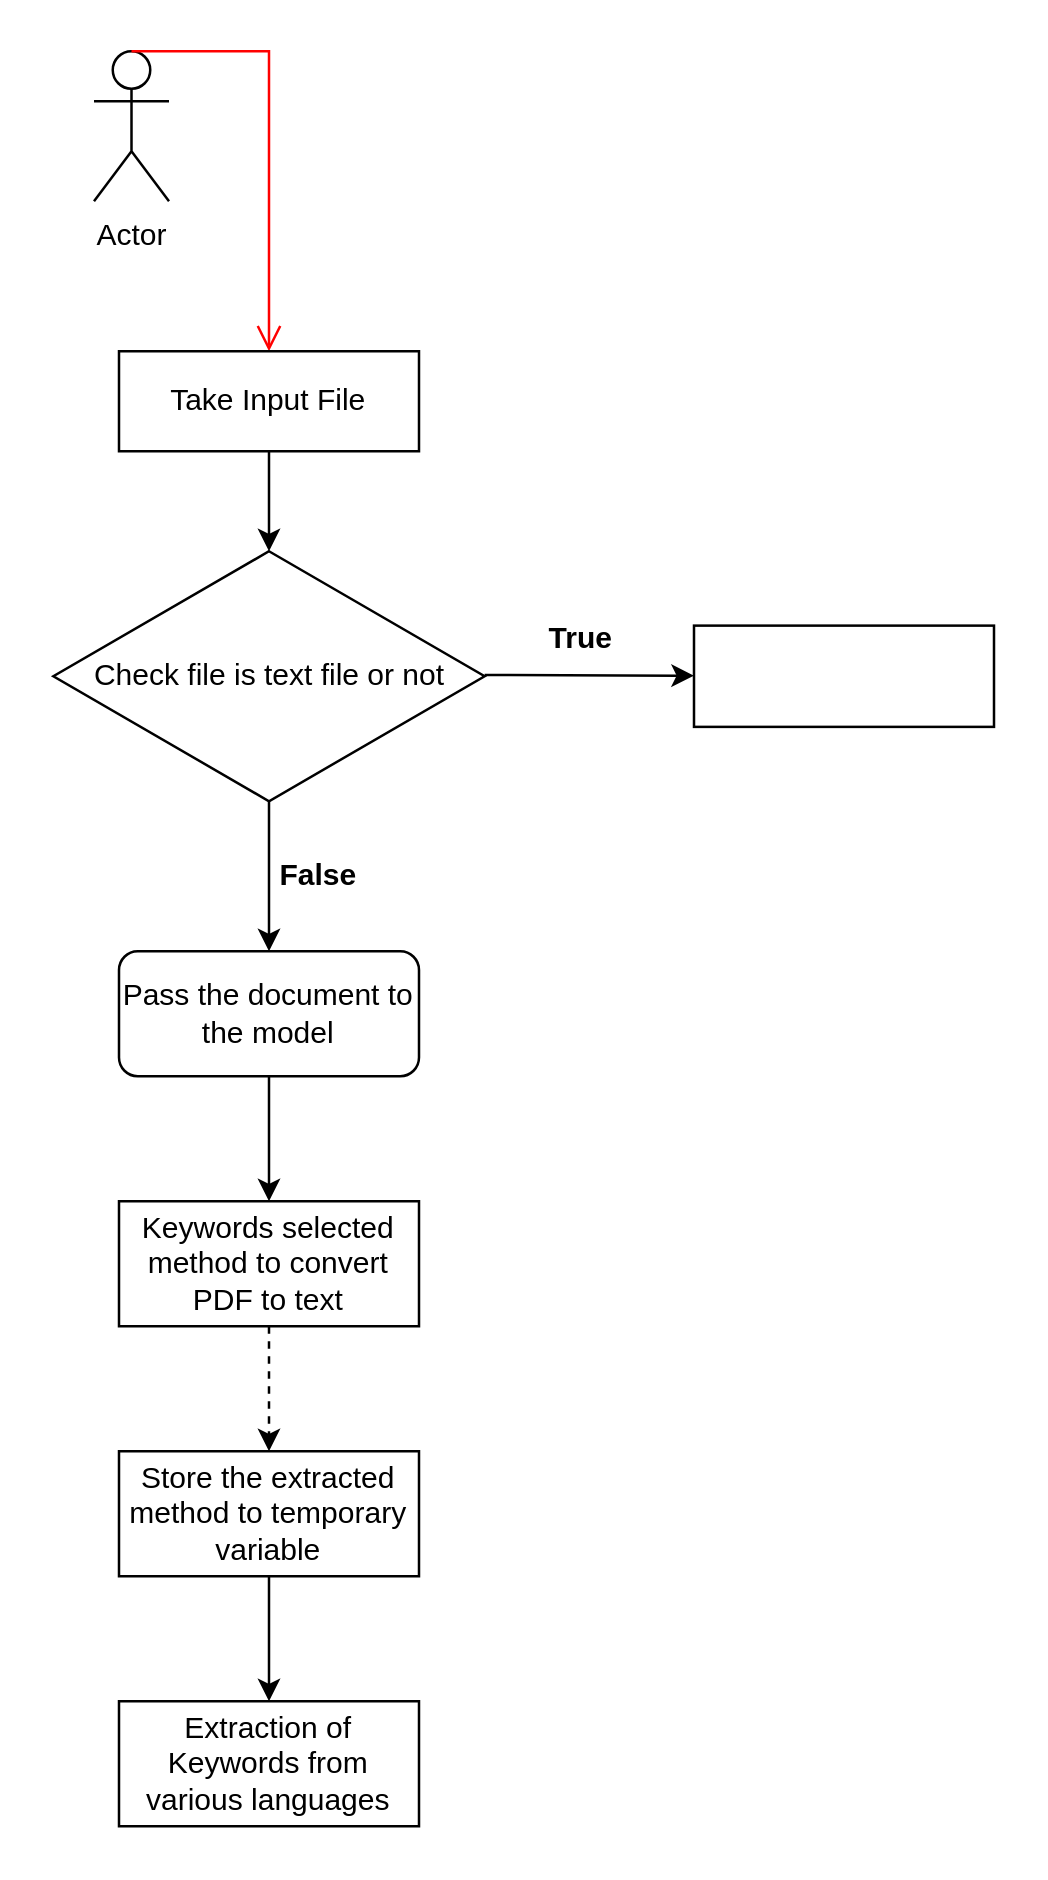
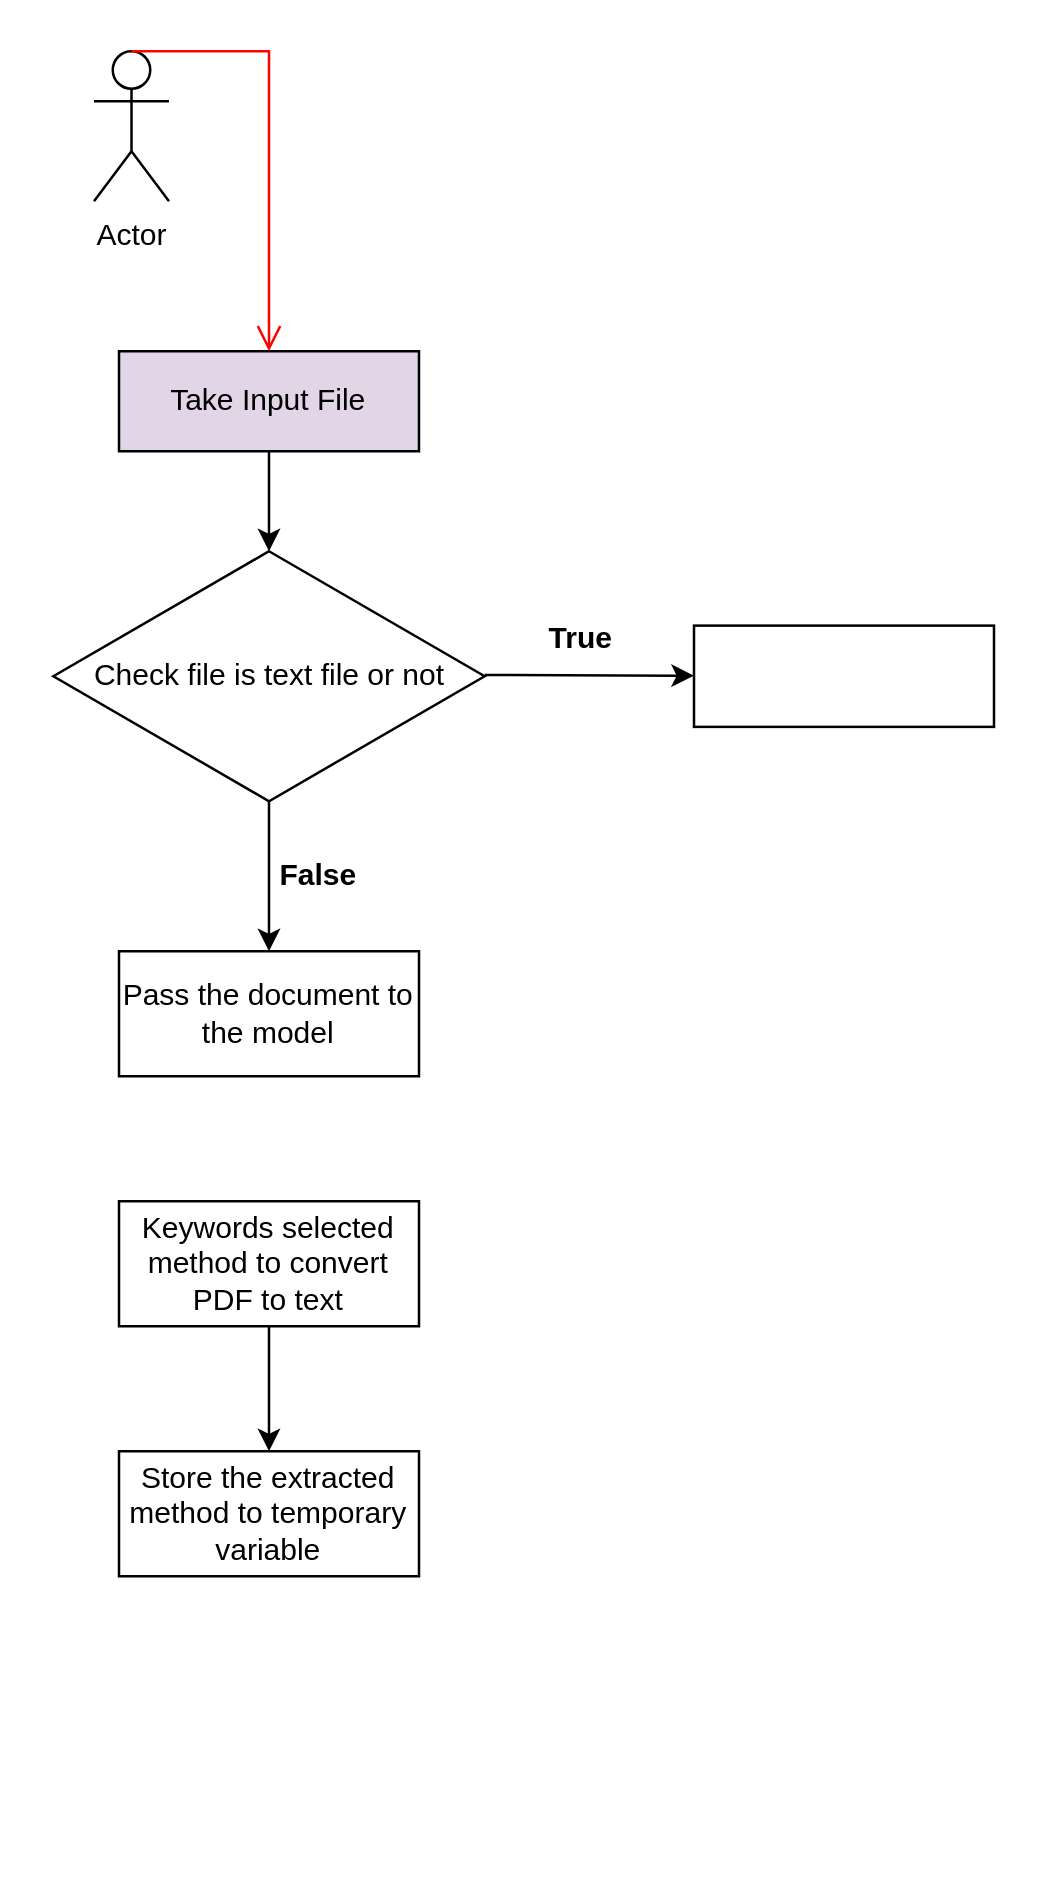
- <mxCell id="5" value="Take Input File" style="rounded=0;whiteSpace=wrap;html=1;" vertex="1" parent="1"><mxGeometry x="47" y="140" width="120" height="40" as="geometry" /></mxCell>
+ <mxCell id="5" value="Take Input File" style="rounded=0;whiteSpace=wrap;html=1;fillColor=#e1d5e7;" vertex="1" parent="1"><mxGeometry x="47" y="140" width="120" height="40" as="geometry" /></mxCell>
- <mxCell id="8" value="&lt;div style=&quot;&quot;&gt;Pass the document to the model&lt;br&gt;&lt;/div&gt;" style="whiteSpace=wrap;html=1;align=center;rounded=1;" vertex="1" parent="1"><mxGeometry x="47" y="380" width="120" height="50" as="geometry" /></mxCell>
+ <mxCell id="8" value="&lt;div style=&quot;&quot;&gt;Pass the document to the model&lt;br&gt;&lt;/div&gt;" style="rounded=0;whiteSpace=wrap;html=1;align=center;" vertex="1" parent="1"><mxGeometry x="47" y="380" width="120" height="50" as="geometry" /></mxCell>
- <mxCell id="7" value="" style="edgeStyle=orthogonalEdgeStyle;rounded=0;orthogonalLoop=1;jettySize=auto;html=1;" edge="1" parent="1" source="8" target="16"><mxGeometry relative="1" as="geometry" /></mxCell>
- <mxCell id="15" value="" style="edgeStyle=orthogonalEdgeStyle;rounded=0;orthogonalLoop=1;jettySize=auto;html=1;dashed=1;" edge="1" parent="1" source="16" target="18"><mxGeometry relative="1" as="geometry" /></mxCell>
+ <mxCell id="15" value="" style="edgeStyle=orthogonalEdgeStyle;rounded=0;orthogonalLoop=1;jettySize=auto;html=1;" edge="1" parent="1" source="16" target="18"><mxGeometry relative="1" as="geometry" /></mxCell>
- <mxCell id="17" value="" style="edgeStyle=orthogonalEdgeStyle;rounded=0;orthogonalLoop=1;jettySize=auto;html=1;" edge="1" parent="1" source="18" target="19"><mxGeometry relative="1" as="geometry" /></mxCell>
- <mxCell id="19" value="Extraction of Keywords from various languages" style="rounded=0;whiteSpace=wrap;html=1;align=center;" vertex="1" parent="1"><mxGeometry x="47" y="680" width="120" height="50" as="geometry" /></mxCell>
